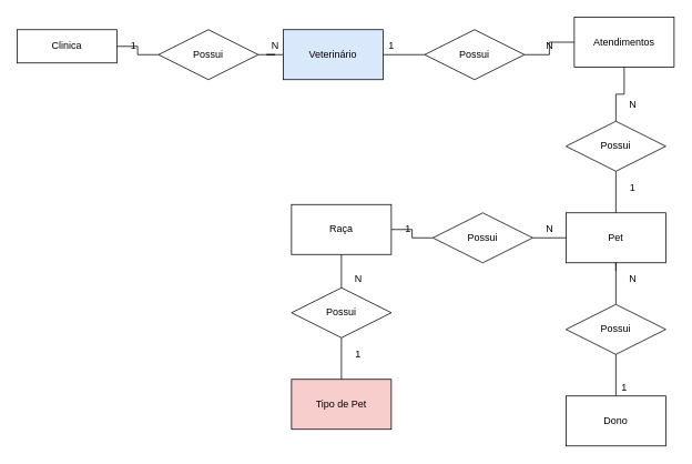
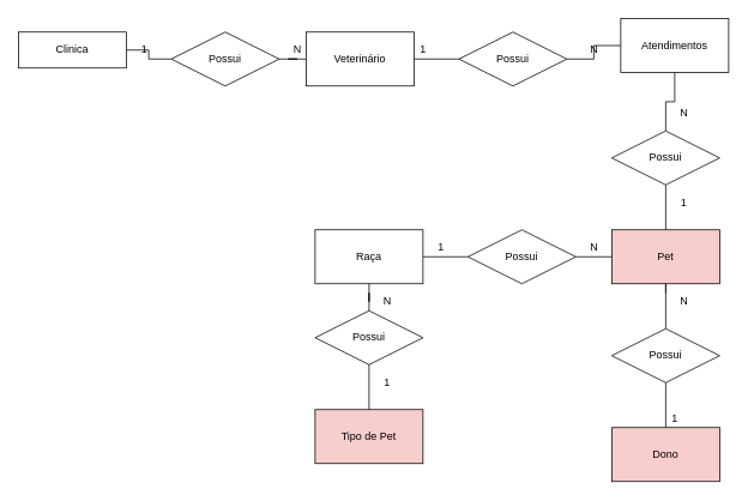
- <mxCell id="6" value="Veterinário" style="whiteSpace=wrap;html=1;fillColor=#dae8fc;" parent="1" vertex="1"><mxGeometry x="340" y="35" width="120" height="60" as="geometry" /></mxCell>
+ <mxCell id="6" value="Veterinário" style="whiteSpace=wrap;html=1;" parent="1" vertex="1"><mxGeometry x="340" y="35" width="120" height="60" as="geometry" /></mxCell>
- <mxCell id="16" value="Raça" style="whiteSpace=wrap;html=1;" parent="1" vertex="1"><mxGeometry x="350" y="245" width="120" height="60" as="geometry" /></mxCell>
+ <mxCell id="16" value="Raça" style="whiteSpace=wrap;html=1;" parent="1" vertex="1"><mxGeometry x="350" y="255" width="120" height="60" as="geometry" /></mxCell>
- <mxCell id="10" value="Pet" style="whiteSpace=wrap;html=1;" parent="1" vertex="1"><mxGeometry x="680" y="255" width="120" height="60" as="geometry" /></mxCell>
+ <mxCell id="10" value="Pet" style="whiteSpace=wrap;html=1;fillColor=#f8cecc;" parent="1" vertex="1"><mxGeometry x="680" y="255" width="120" height="60" as="geometry" /></mxCell>
- <mxCell id="31" value="Dono" style="whiteSpace=wrap;html=1;" parent="1" vertex="1"><mxGeometry x="680" y="475" width="120" height="60" as="geometry" /></mxCell>
+ <mxCell id="31" value="Dono" style="whiteSpace=wrap;html=1;fillColor=#f8cecc;" parent="1" vertex="1"><mxGeometry x="680" y="475" width="120" height="60" as="geometry" /></mxCell>
